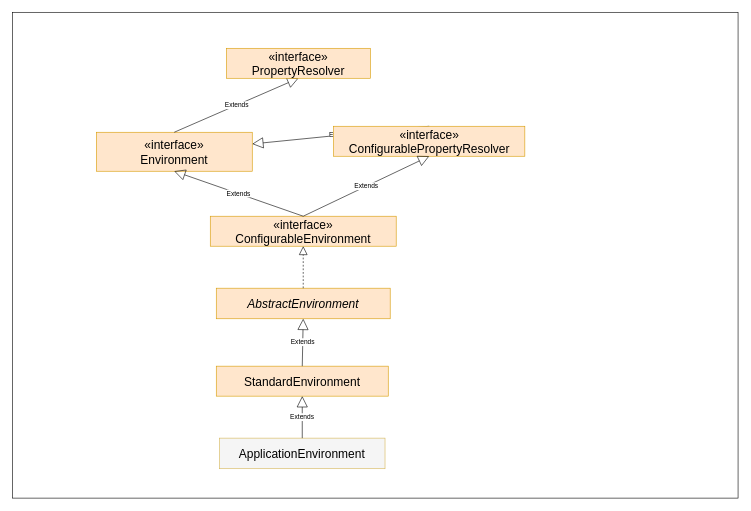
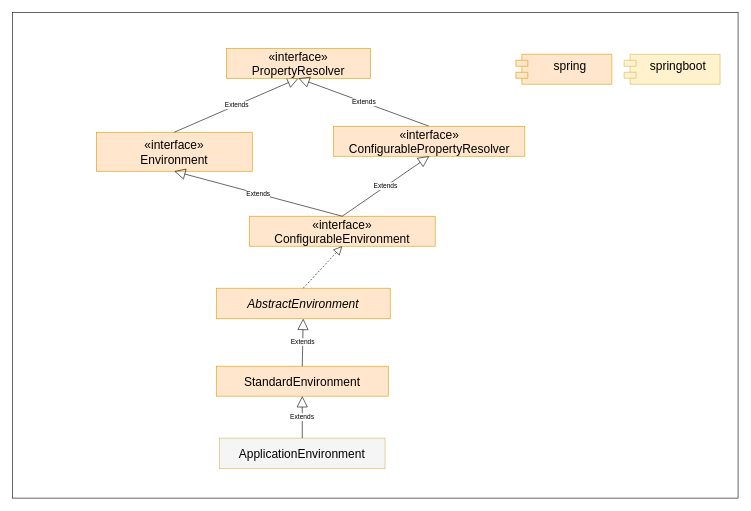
+ <mxCell id="6" value="spring&lt;div&gt;&lt;br&gt;&lt;/div&gt;" style="shape=module;align=left;spacingLeft=20;align=center;verticalAlign=top;whiteSpace=wrap;html=1;fontSize=20;fillColor=#ffe6cc;strokeColor=#d79b00;" parent="1" vertex="1"><mxGeometry x="859.5" y="90" width="160" height="50" as="geometry" /></mxCell>
+ <mxCell id="18" value="springboot&lt;div&gt;&lt;br&gt;&lt;/div&gt;" style="shape=module;align=left;spacingLeft=20;align=center;verticalAlign=top;whiteSpace=wrap;html=1;fontSize=20;fillColor=#fff2cc;strokeColor=#d6b656;" parent="1" vertex="1"><mxGeometry x="1040" y="90" width="160" height="50" as="geometry" /></mxCell>
- <mxCell id="15" value="Extends" style="endArrow=block;endSize=16;endFill=0;html=1;rounded=0;exitX=0.5;exitY=0;exitDx=0;exitDy=0;" parent="1" source="16" edge="1" target="11"><mxGeometry width="160" relative="1" as="geometry"><mxPoint x="530" y="500" as="sourcePoint" /><mxPoint x="670" y="150" as="targetPoint" /></mxGeometry></mxCell>
+ <mxCell id="15" value="Extends" style="endArrow=block;endSize=16;endFill=0;html=1;rounded=0;exitX=0.5;exitY=0;exitDx=0;exitDy=0;entryX=0.5;entryY=1;entryDx=0;entryDy=0;" parent="1" source="16" edge="1" target="14"><mxGeometry width="160" relative="1" as="geometry"><mxPoint x="530" y="500" as="sourcePoint" /><mxPoint x="670" y="150" as="targetPoint" /></mxGeometry></mxCell>
- <mxCell id="9" value="«interface»&lt;br&gt;ConfigurableEnvironment" style="html=1;whiteSpace=wrap;fontSize=20;fontStyle=0;fillColor=#ffe6cc;strokeColor=#d79b00;" parent="1" vertex="1"><mxGeometry x="350" y="360" width="310" height="50" as="geometry" /></mxCell>
+ <mxCell id="9" value="«interface»&lt;br&gt;ConfigurableEnvironment" style="html=1;whiteSpace=wrap;fontSize=20;fontStyle=0;fillColor=#ffe6cc;strokeColor=#d79b00;" parent="1" vertex="1"><mxGeometry x="415" y="360" width="310" height="50" as="geometry" /></mxCell>
